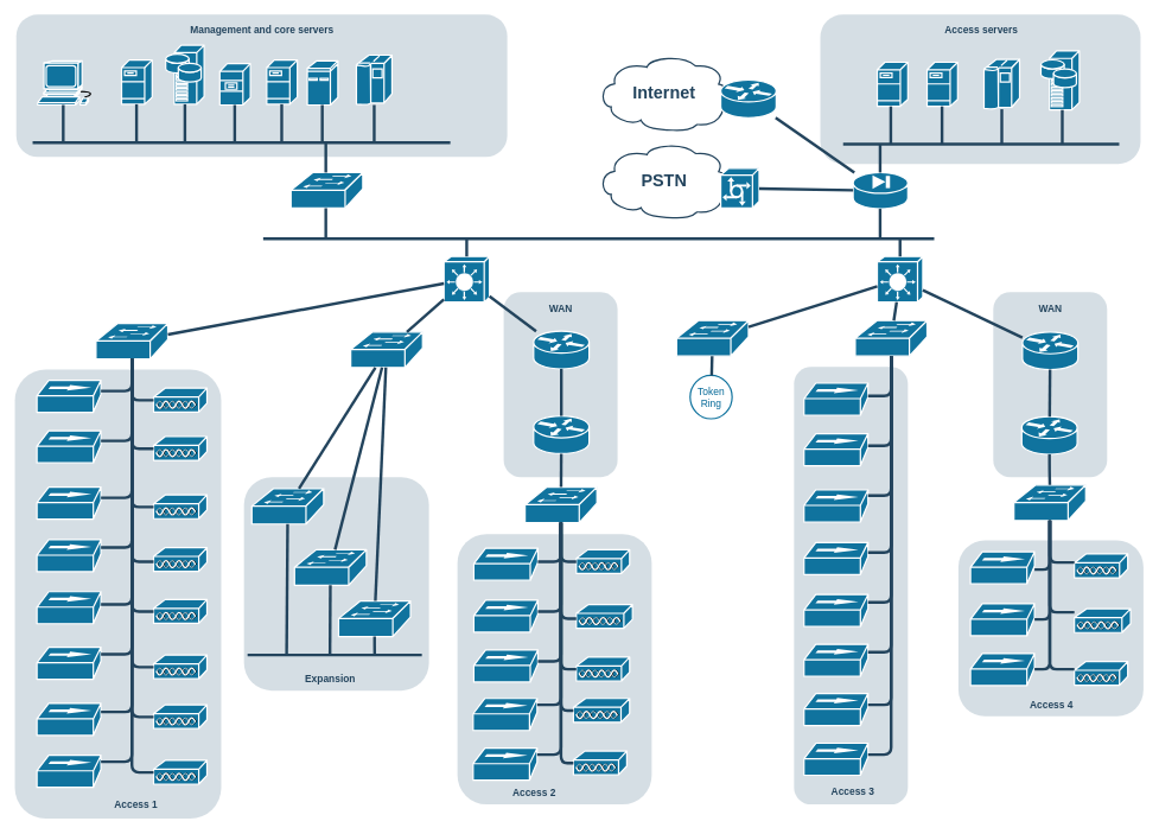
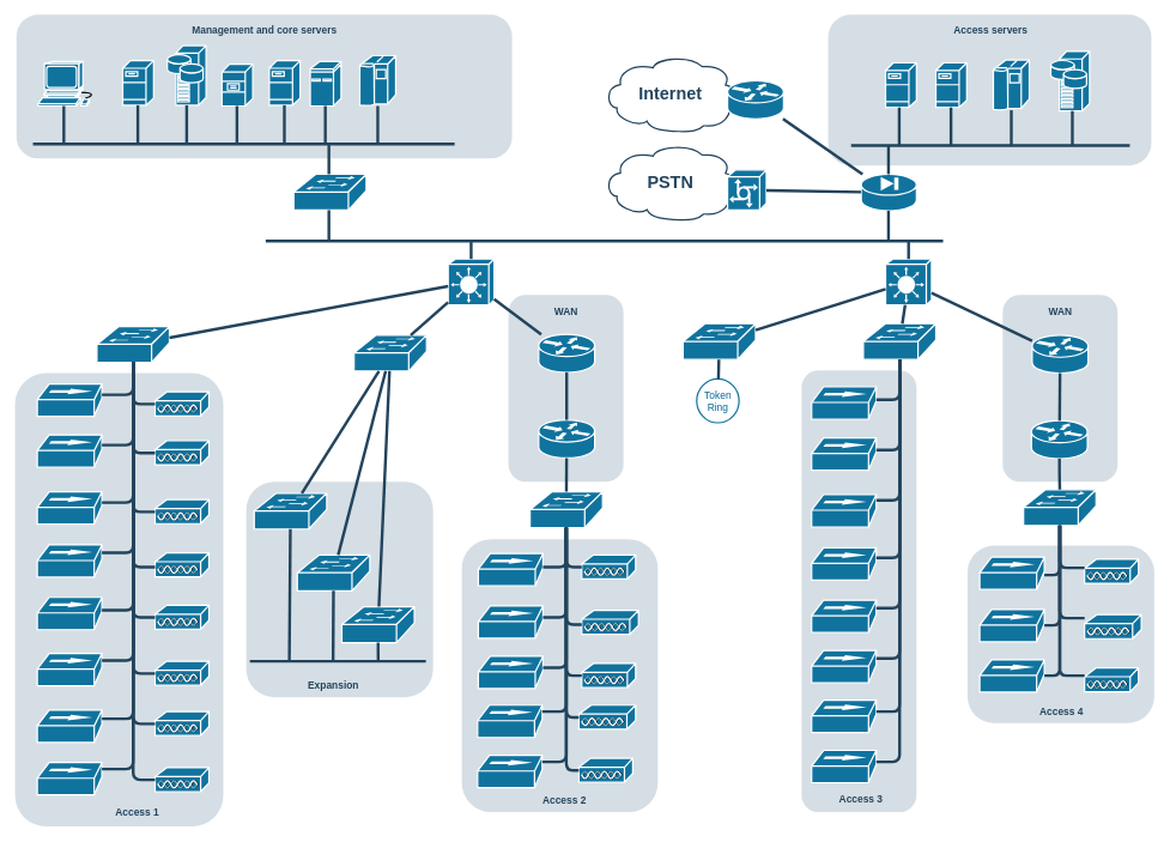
- <mxCell id="146" value="Access 2" style="rounded=1;whiteSpace=wrap;html=1;strokeColor=none;fillColor=none;fontSize=14;fontColor=#23445D;align=center;fontStyle=1" vertex="1" parent="1"><mxGeometry x="702" y="1103" width="96" height="19" as="geometry" /></mxCell>
+ <mxCell id="146" value="Access 2" style="rounded=1;whiteSpace=wrap;html=1;strokeColor=none;fillColor=none;fontSize=14;fontColor=#23445D;align=center;fontStyle=1" vertex="1" parent="1"><mxGeometry x="737" y="1103" width="96" height="19" as="geometry" /></mxCell>
